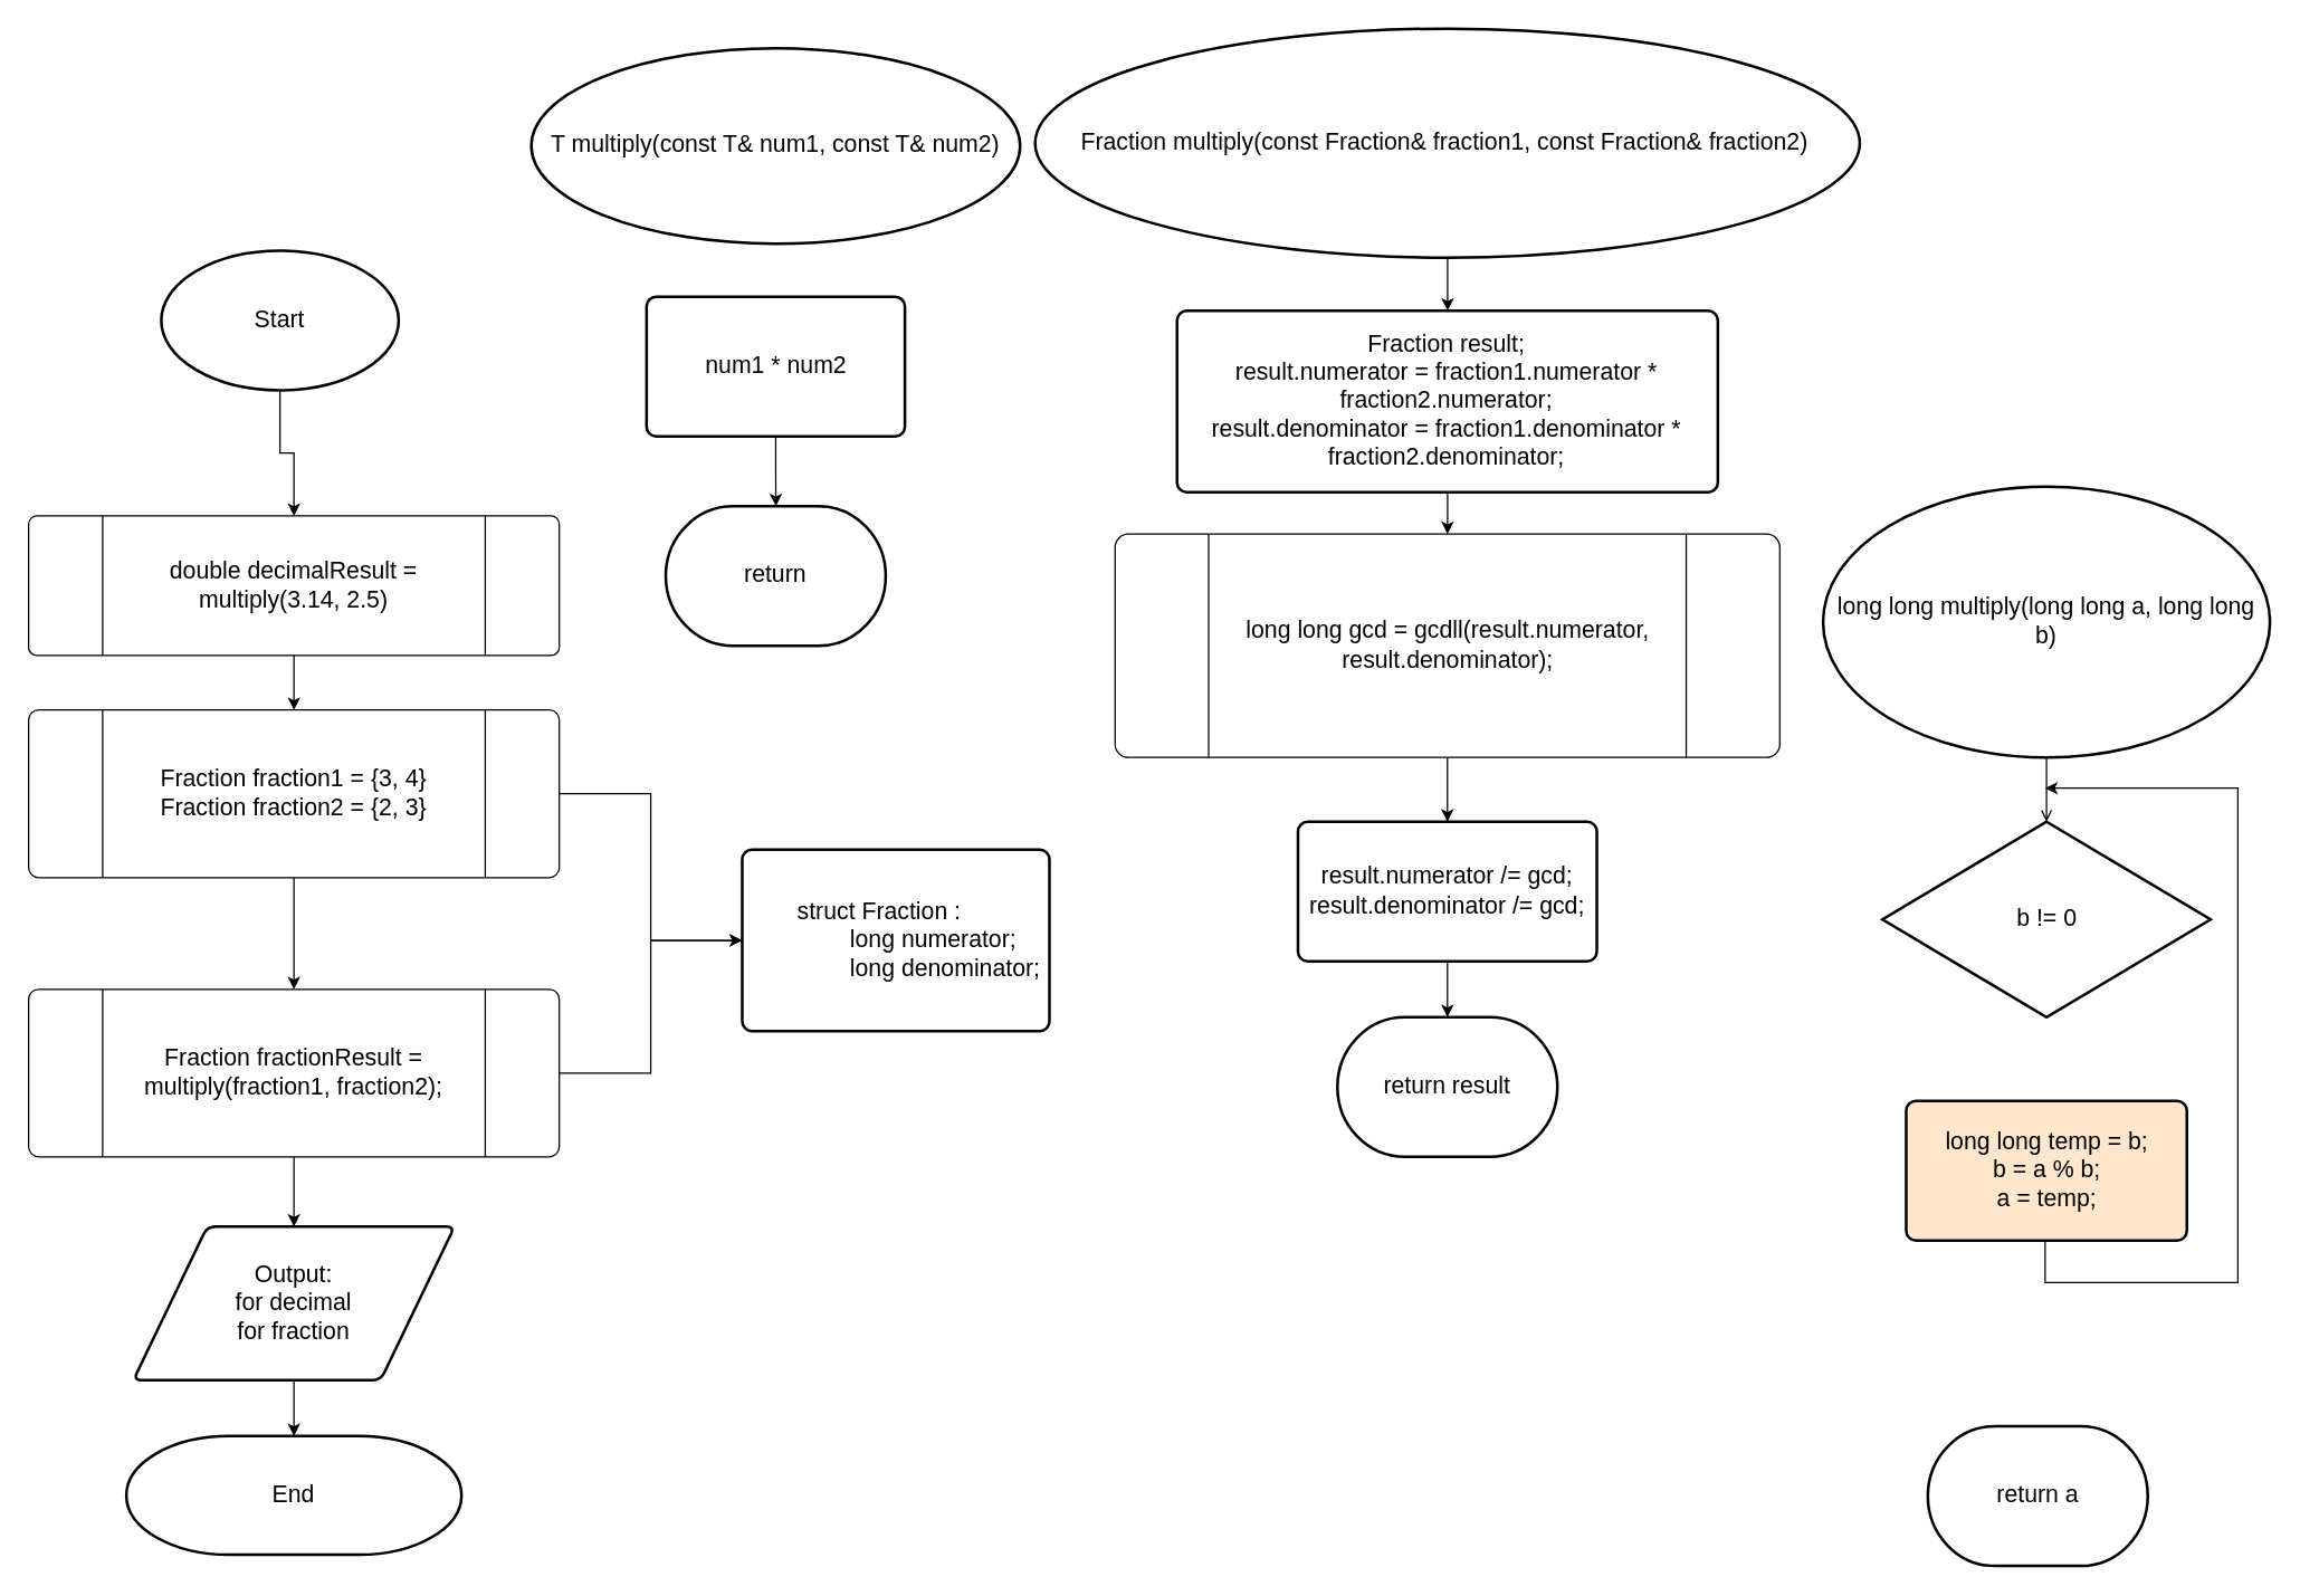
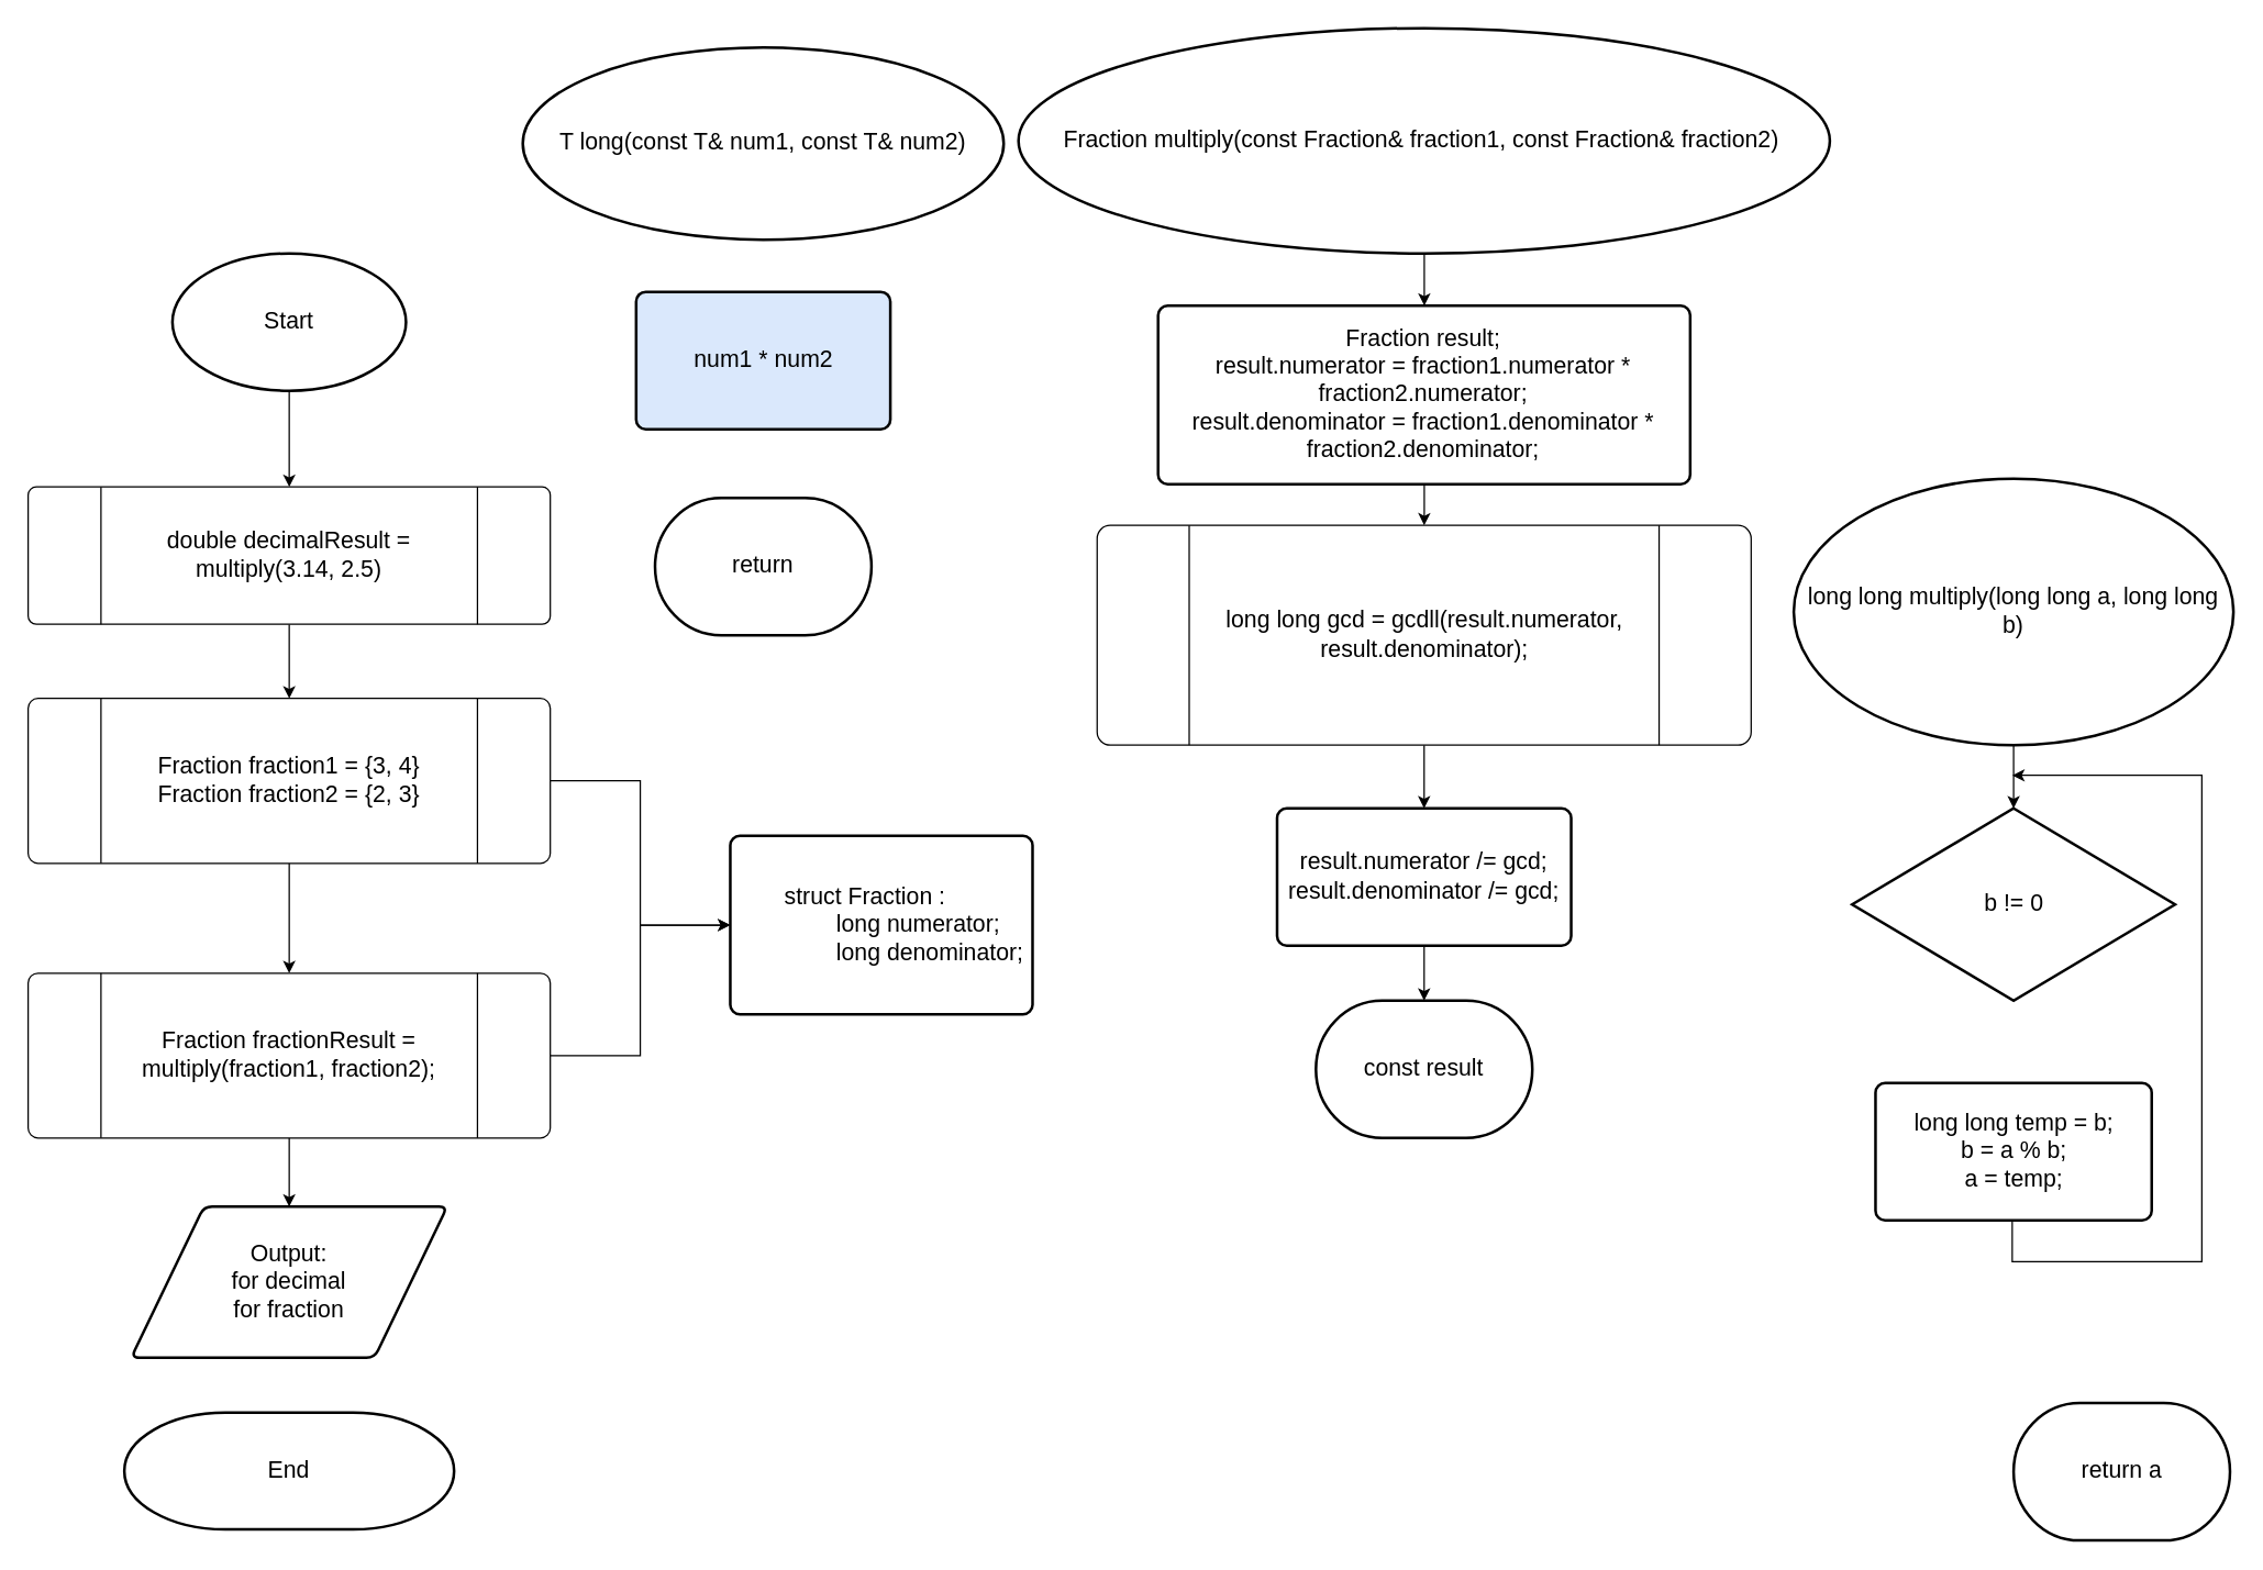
- <mxCell id="6" value="T multiply(const T&amp;amp; num1, const T&amp;amp; num2)" style="strokeWidth=2;html=1;shape=mxgraph.flowchart.start_1;whiteSpace=wrap;fontSize=17;" vertex="1" parent="1"><mxGeometry x="380" y="34" width="350" height="140" as="geometry" /></mxCell>
+ <mxCell id="6" value="T long(const T&amp;amp; num1, const T&amp;amp; num2)" style="strokeWidth=2;html=1;shape=mxgraph.flowchart.start_1;whiteSpace=wrap;fontSize=17;" vertex="1" parent="1"><mxGeometry x="380" y="34" width="350" height="140" as="geometry" /></mxCell>
- <mxCell id="3" value="Start" style="strokeWidth=2;html=1;shape=mxgraph.flowchart.start_1;whiteSpace=wrap;fontSize=17;" vertex="1" parent="1"><mxGeometry x="115" y="179" width="170" height="100" as="geometry" /></mxCell>
+ <mxCell id="3" value="Start" style="strokeWidth=2;html=1;shape=mxgraph.flowchart.start_1;whiteSpace=wrap;fontSize=17;" vertex="1" parent="1"><mxGeometry x="125" y="184" width="170" height="100" as="geometry" /></mxCell>
- <mxCell id="8" value="num1 * num2" style="rounded=1;whiteSpace=wrap;html=1;absoluteArcSize=1;arcSize=14;strokeWidth=2;fontSize=17;" vertex="1" parent="1"><mxGeometry x="462.5" y="212" width="185" height="100" as="geometry" /></mxCell>
+ <mxCell id="8" value="num1 * num2" style="rounded=1;whiteSpace=wrap;html=1;absoluteArcSize=1;arcSize=14;strokeWidth=2;fontSize=17;fillColor=#dae8fc;" vertex="1" parent="1"><mxGeometry x="462.5" y="212" width="185" height="100" as="geometry" /></mxCell>
- <mxCell id="7" value="" style="edgeStyle=orthogonalEdgeStyle;rounded=0;orthogonalLoop=1;jettySize=auto;html=1;fontSize=17;" edge="1" parent="1" source="8" target="9"><mxGeometry relative="1" as="geometry" /></mxCell>
- <mxCell id="5" value="double decimalResult = multiply(3.14, 2.5)" style="verticalLabelPosition=middle;verticalAlign=middle;html=1;shape=process;whiteSpace=wrap;rounded=1;size=0.14;arcSize=6;labelPosition=center;align=center;fontSize=17;" vertex="1" parent="1"><mxGeometry x="20" y="369" width="380" height="100" as="geometry" /></mxCell>
+ <mxCell id="5" value="double decimalResult = multiply(3.14, 2.5)" style="verticalLabelPosition=middle;verticalAlign=middle;html=1;shape=process;whiteSpace=wrap;rounded=1;size=0.14;arcSize=6;labelPosition=center;align=center;fontSize=17;" vertex="1" parent="1"><mxGeometry x="20" y="354" width="380" height="100" as="geometry" /></mxCell>
- <mxCell id="29" value="" style="edgeStyle=orthogonalEdgeStyle;rounded=0;orthogonalLoop=1;jettySize=auto;html=1;fontSize=17;endArrow=open;" edge="1" parent="1" source="30" target="32"><mxGeometry relative="1" as="geometry" /></mxCell>
+ <mxCell id="29" value="" style="edgeStyle=orthogonalEdgeStyle;rounded=0;orthogonalLoop=1;jettySize=auto;html=1;fontSize=17;" edge="1" parent="1" source="30" target="32"><mxGeometry relative="1" as="geometry" /></mxCell>
- <mxCell id="25" value="return result" style="strokeWidth=2;html=1;shape=mxgraph.flowchart.terminator;whiteSpace=wrap;fontSize=17;" vertex="1" parent="1"><mxGeometry x="957.24" y="728" width="157.5" height="100" as="geometry" /></mxCell>
+ <mxCell id="25" value="const result" style="strokeWidth=2;html=1;shape=mxgraph.flowchart.terminator;whiteSpace=wrap;fontSize=17;" vertex="1" parent="1"><mxGeometry x="957.24" y="728" width="157.5" height="100" as="geometry" /></mxCell>
- <mxCell id="33" value="&lt;div style=&quot;font-size: 17px;&quot;&gt;long long temp = b;&lt;/div&gt;&lt;div style=&quot;font-size: 17px;&quot;&gt;b = a % b;&lt;/div&gt;&lt;div style=&quot;font-size: 17px;&quot;&gt;a = temp;&lt;/div&gt;" style="rounded=1;whiteSpace=wrap;html=1;absoluteArcSize=1;arcSize=14;strokeWidth=2;fontSize=17;fillColor=#ffe6cc;" vertex="1" parent="1"><mxGeometry x="1364.5" y="788" width="201" height="100" as="geometry" /></mxCell>
+ <mxCell id="33" value="&lt;div style=&quot;font-size: 17px;&quot;&gt;long long temp = b;&lt;/div&gt;&lt;div style=&quot;font-size: 17px;&quot;&gt;b = a % b;&lt;/div&gt;&lt;div style=&quot;font-size: 17px;&quot;&gt;a = temp;&lt;/div&gt;" style="rounded=1;whiteSpace=wrap;html=1;absoluteArcSize=1;arcSize=14;strokeWidth=2;fontSize=17;" vertex="1" parent="1"><mxGeometry x="1364.5" y="788" width="201" height="100" as="geometry" /></mxCell>
- <mxCell id="26" value="" style="edgeStyle=orthogonalEdgeStyle;rounded=0;orthogonalLoop=1;jettySize=auto;html=1;fontSize=17;" edge="1" parent="1" source="27" target="28"><mxGeometry relative="1" as="geometry" /></mxCell>
- <mxCell id="31" value="return a" style="strokeWidth=2;html=1;shape=mxgraph.flowchart.terminator;whiteSpace=wrap;fontSize=17;" vertex="1" parent="1"><mxGeometry x="1380" y="1021" width="157.5" height="100" as="geometry" /></mxCell>
+ <mxCell id="31" value="return a" style="strokeWidth=2;html=1;shape=mxgraph.flowchart.terminator;whiteSpace=wrap;fontSize=17;" vertex="1" parent="1"><mxGeometry x="1465" y="1021" width="157.5" height="100" as="geometry" /></mxCell>
